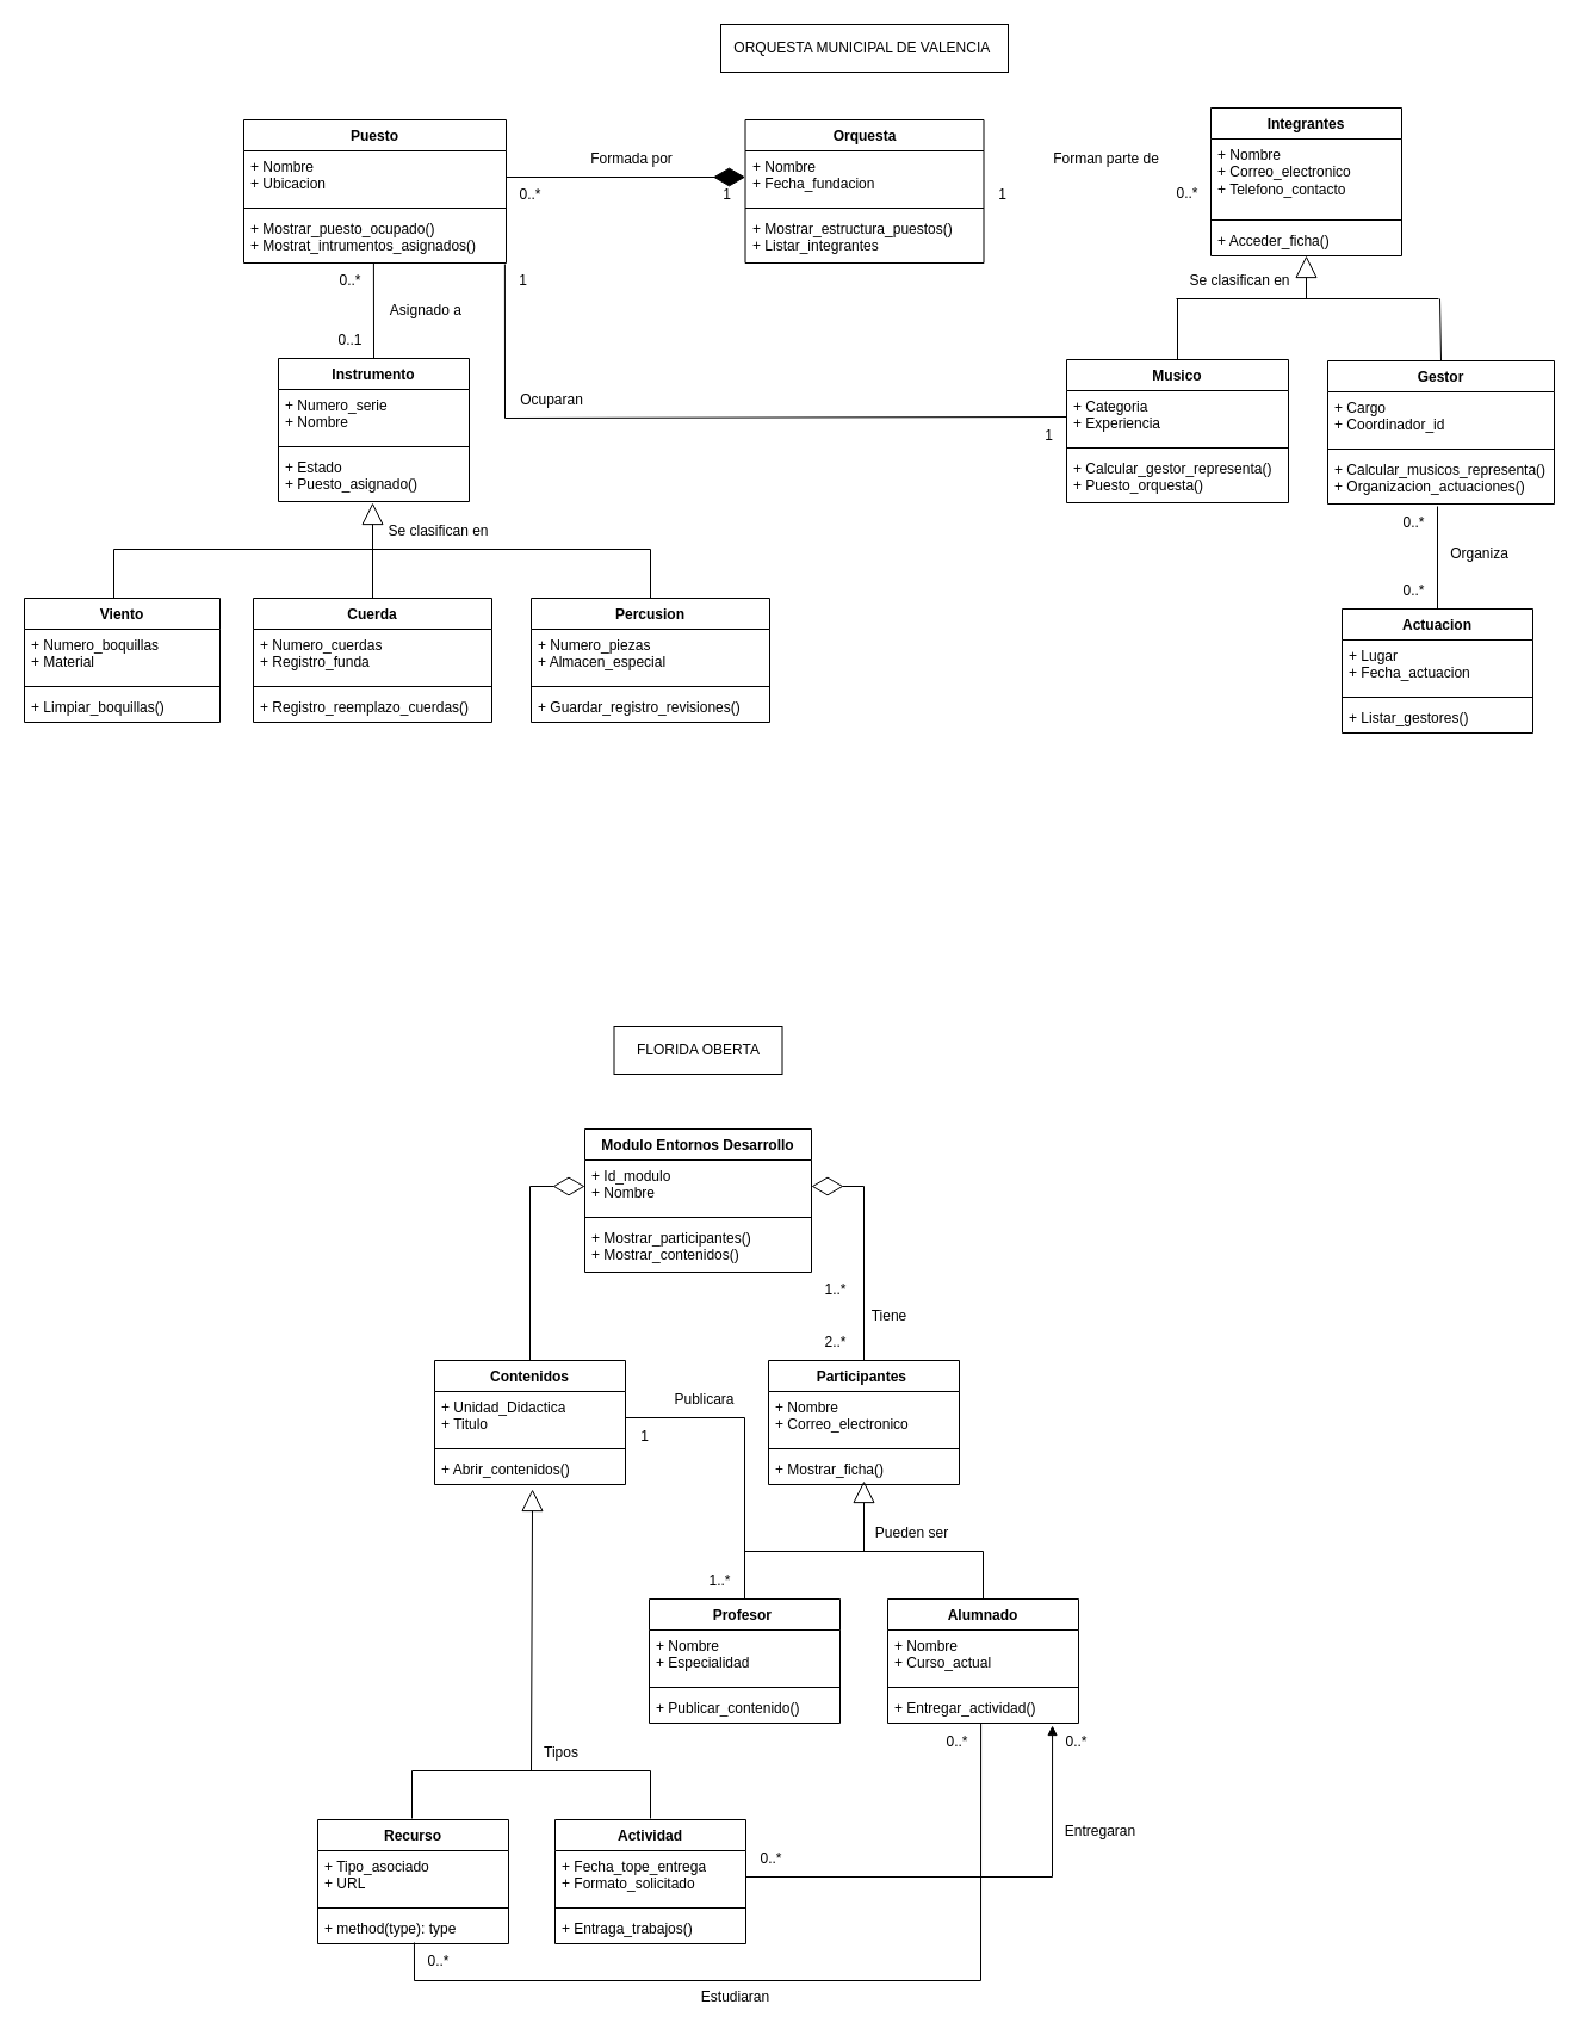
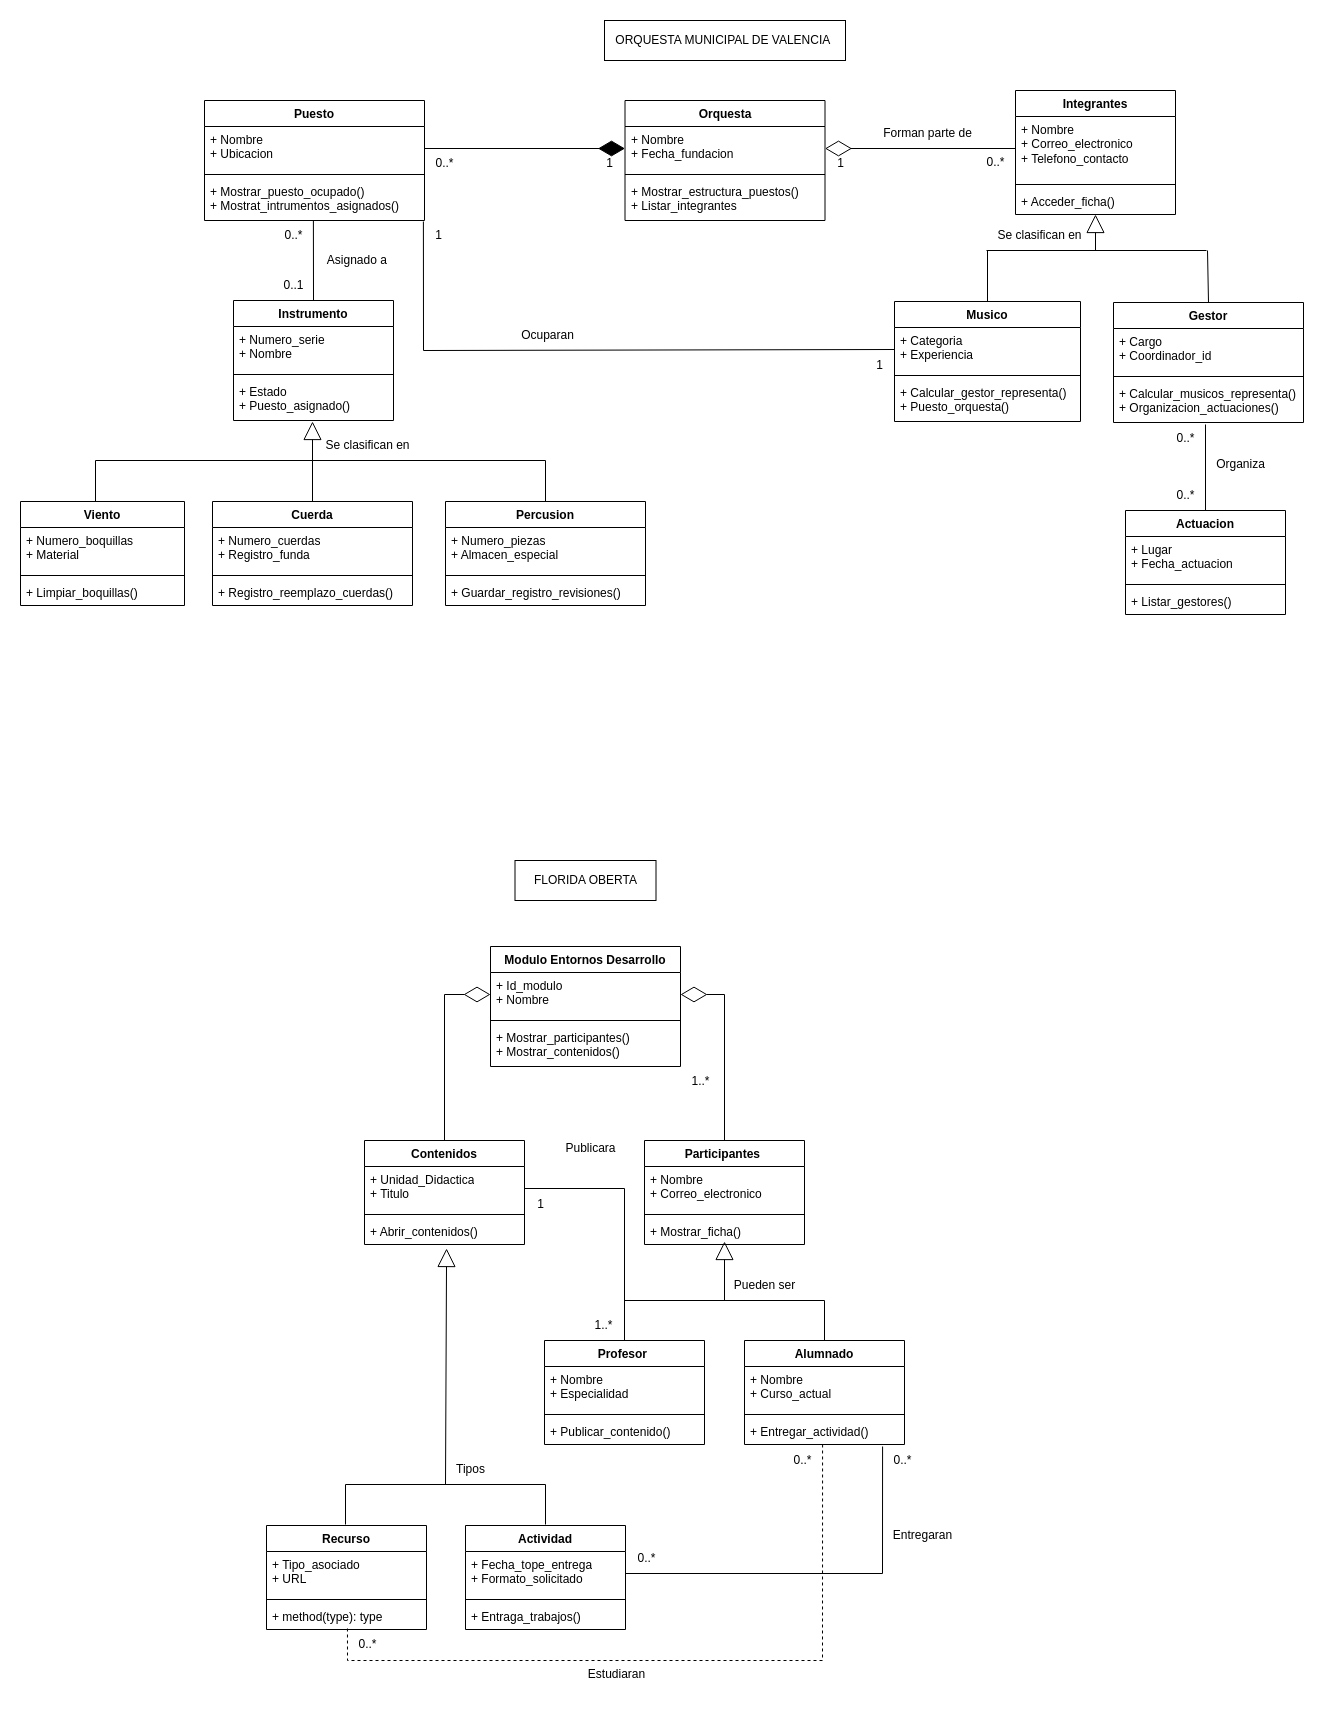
- <mxCell id="73" value="Formada por" style="text;html=1;align=center;verticalAlign=middle;resizable=0;points=[];autosize=1;strokeColor=none;fillColor=none;" parent="1" vertex="1"><mxGeometry x="484" y="118" width="90" height="30" as="geometry" /></mxCell>
+ <mxCell id="74" value="" style="endArrow=diamondThin;endFill=0;endSize=24;html=1;rounded=0;exitX=0;exitY=0.5;exitDx=0;exitDy=0;entryX=1;entryY=0.5;entryDx=0;entryDy=0;" parent="1" source="12" target="4" edge="1"><mxGeometry width="160" relative="1" as="geometry"><mxPoint x="624" y="180" as="sourcePoint" /><mxPoint x="904" y="230" as="targetPoint" /></mxGeometry></mxCell>
- <mxCell id="121" value="Ocuparan" style="text;html=1;align=center;verticalAlign=middle;resizable=0;points=[];autosize=1;strokeColor=none;fillColor=none;" parent="1" vertex="1"><mxGeometry x="422" y="320" width="80" height="30" as="geometry" /></mxCell>
+ <mxCell id="121" value="Ocuparan" style="text;html=1;align=center;verticalAlign=middle;resizable=0;points=[];autosize=1;strokeColor=none;fillColor=none;" parent="1" vertex="1"><mxGeometry x="507" y="320" width="80" height="30" as="geometry" /></mxCell>
- <mxCell id="96" value="Tiene" style="text;html=1;align=center;verticalAlign=middle;resizable=0;points=[];autosize=1;strokeColor=none;fillColor=none;" parent="1" vertex="1"><mxGeometry x="720" y="1088" width="50" height="30" as="geometry" /></mxCell>
- <mxCell id="99" value="2..*" style="text;html=1;align=center;verticalAlign=middle;resizable=0;points=[];autosize=1;strokeColor=none;fillColor=none;" parent="1" vertex="1"><mxGeometry x="680" y="1110" width="40" height="30" as="geometry" /></mxCell>
- <mxCell id="100" value="Publicara" style="text;html=1;align=center;verticalAlign=middle;resizable=0;points=[];autosize=1;strokeColor=none;fillColor=none;" parent="1" vertex="1"><mxGeometry x="555" y="1158" width="70" height="30" as="geometry" /></mxCell>
+ <mxCell id="100" value="Publicara" style="text;html=1;align=center;verticalAlign=middle;resizable=0;points=[];autosize=1;strokeColor=none;fillColor=none;" parent="1" vertex="1"><mxGeometry x="555" y="1133" width="70" height="30" as="geometry" /></mxCell>
- <mxCell id="109" value="" style="endArrow=block;html=1;rounded=0;entryX=0.863;entryY=1.077;entryDx=0;entryDy=0;entryPerimeter=0;exitX=1;exitY=0.5;exitDx=0;exitDy=0;" parent="1" source="93" target="67" edge="1"><mxGeometry width="50" height="50" relative="1" as="geometry"><mxPoint x="884" y="1770" as="sourcePoint" /><mxPoint x="633" y="1454" as="targetPoint" /><Array as="points"><mxPoint x="882" y="1573" /></Array></mxGeometry></mxCell>
+ <mxCell id="109" value="" style="endArrow=none;html=1;rounded=0;entryX=0.863;entryY=1.077;entryDx=0;entryDy=0;entryPerimeter=0;exitX=1;exitY=0.5;exitDx=0;exitDy=0;" parent="1" source="93" target="67" edge="1"><mxGeometry width="50" height="50" relative="1" as="geometry"><mxPoint x="884" y="1770" as="sourcePoint" /><mxPoint x="633" y="1454" as="targetPoint" /><Array as="points"><mxPoint x="882" y="1573" /></Array></mxGeometry></mxCell>
- <mxCell id="107" value="" style="endArrow=none;html=1;rounded=0;exitX=0.506;exitY=0.962;exitDx=0;exitDy=0;exitPerimeter=0;entryX=0.488;entryY=1;entryDx=0;entryDy=0;entryPerimeter=0;" parent="1" source="71" target="67" edge="1"><mxGeometry width="50" height="50" relative="1" as="geometry"><mxPoint x="633" y="1527" as="sourcePoint" /><mxPoint x="814" y="1490" as="targetPoint" /><Array as="points"><mxPoint x="347" y="1660" /><mxPoint x="822" y="1660" /></Array></mxGeometry></mxCell>
+ <mxCell id="107" value="" style="endArrow=none;html=1;rounded=0;exitX=0.506;exitY=0.962;exitDx=0;exitDy=0;exitPerimeter=0;entryX=0.488;entryY=1;entryDx=0;entryDy=0;entryPerimeter=0;dashed=1;" parent="1" source="71" target="67" edge="1"><mxGeometry width="50" height="50" relative="1" as="geometry"><mxPoint x="633" y="1527" as="sourcePoint" /><mxPoint x="814" y="1490" as="targetPoint" /><Array as="points"><mxPoint x="347" y="1660" /><mxPoint x="822" y="1660" /></Array></mxGeometry></mxCell>
